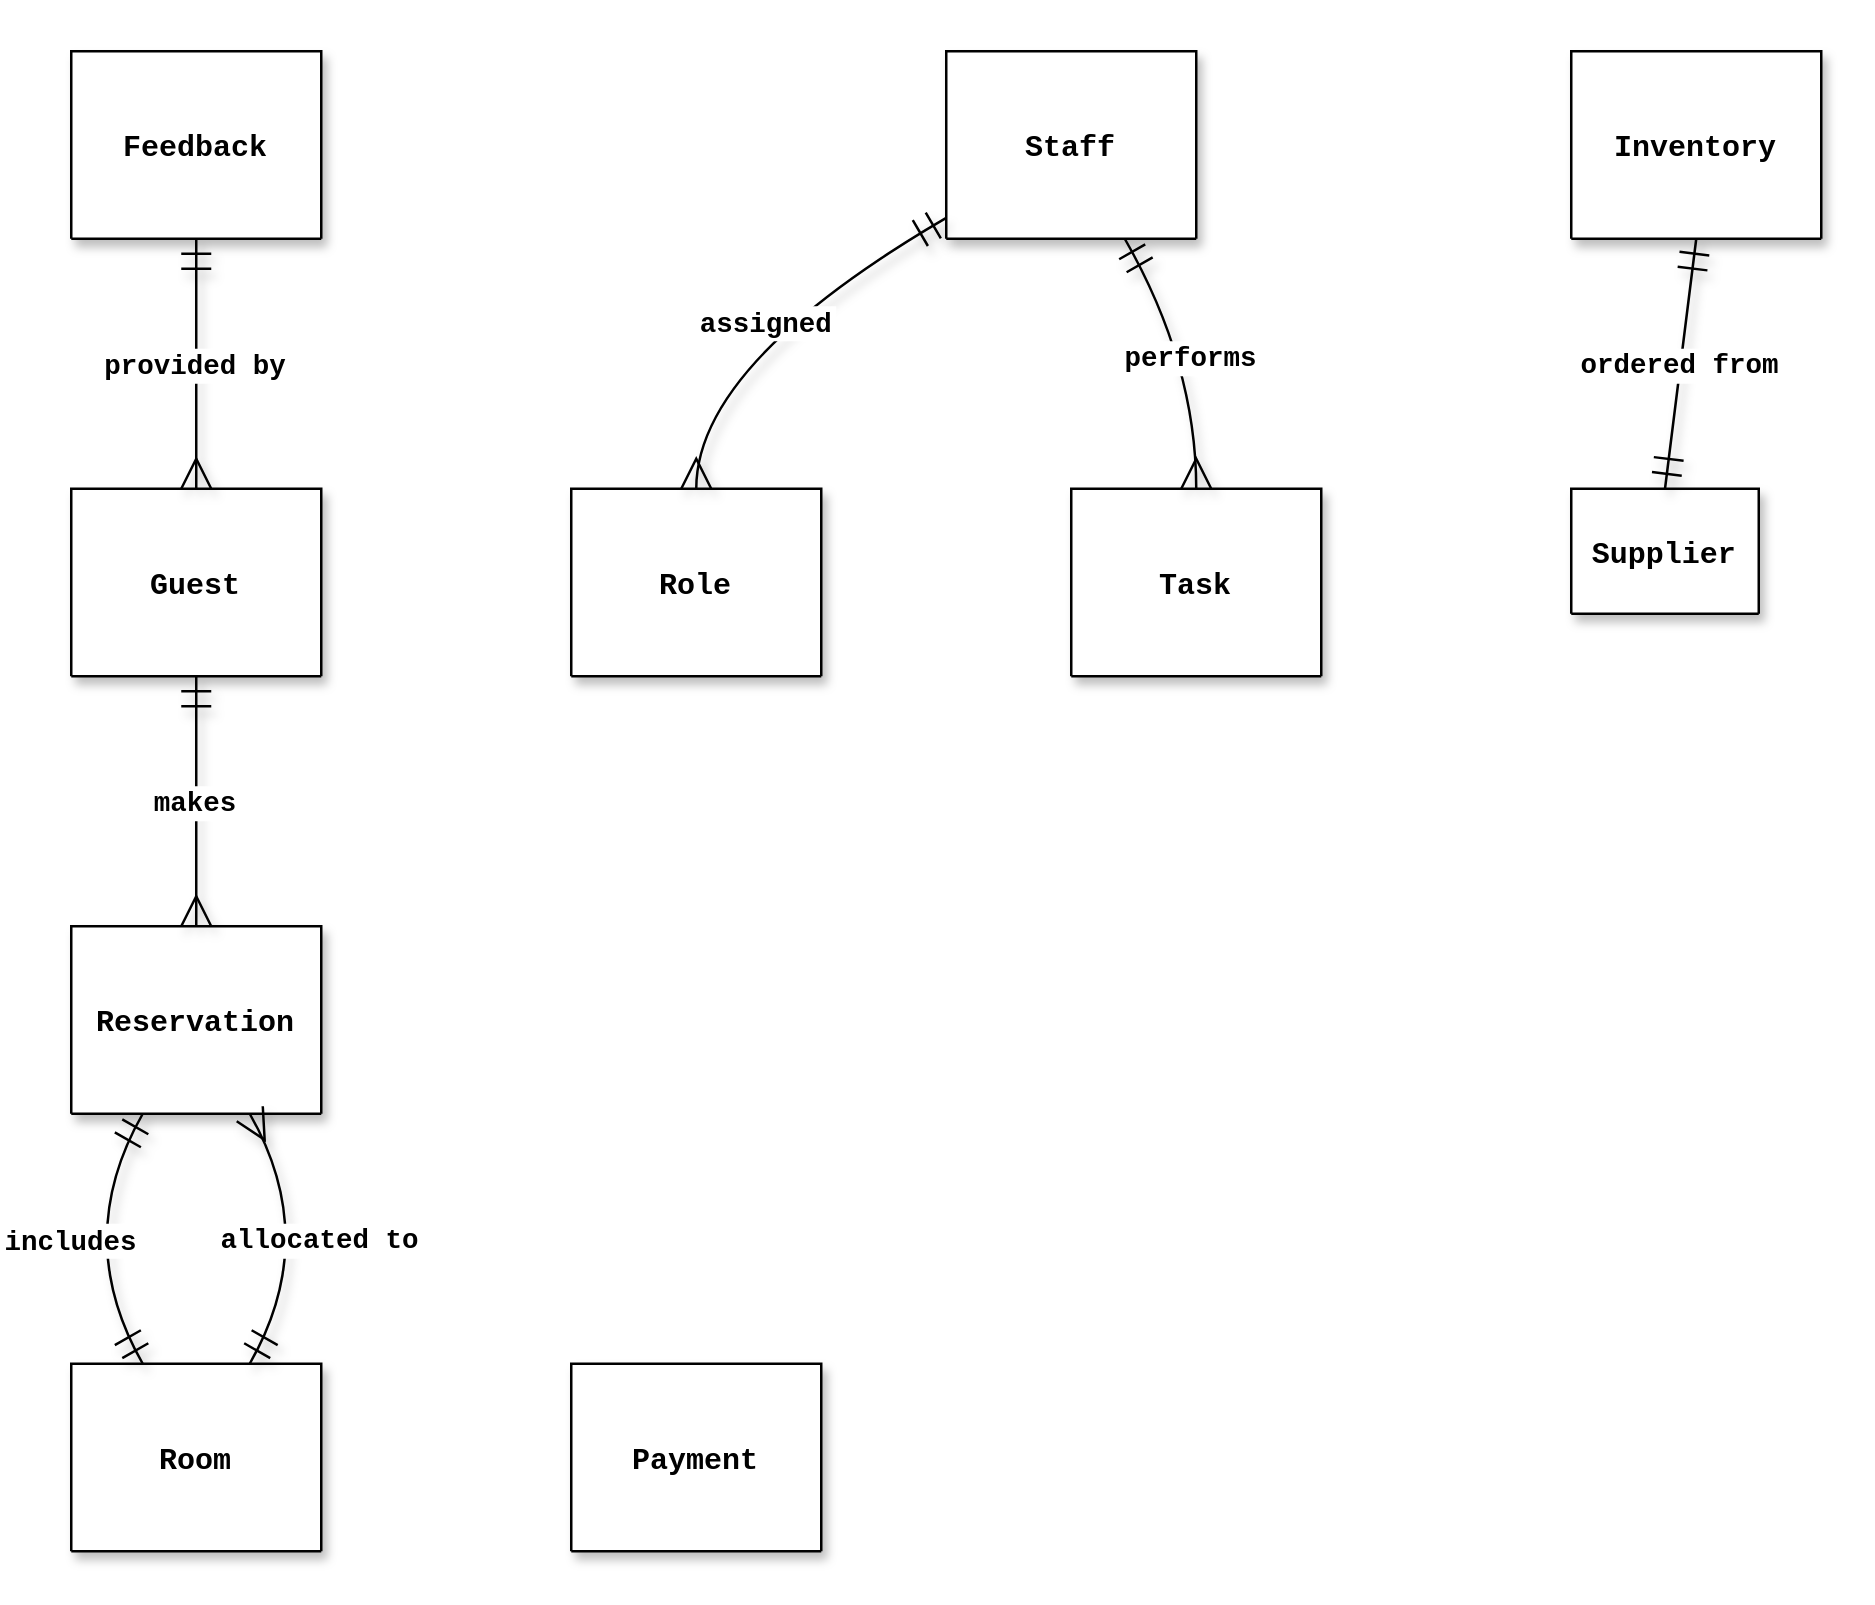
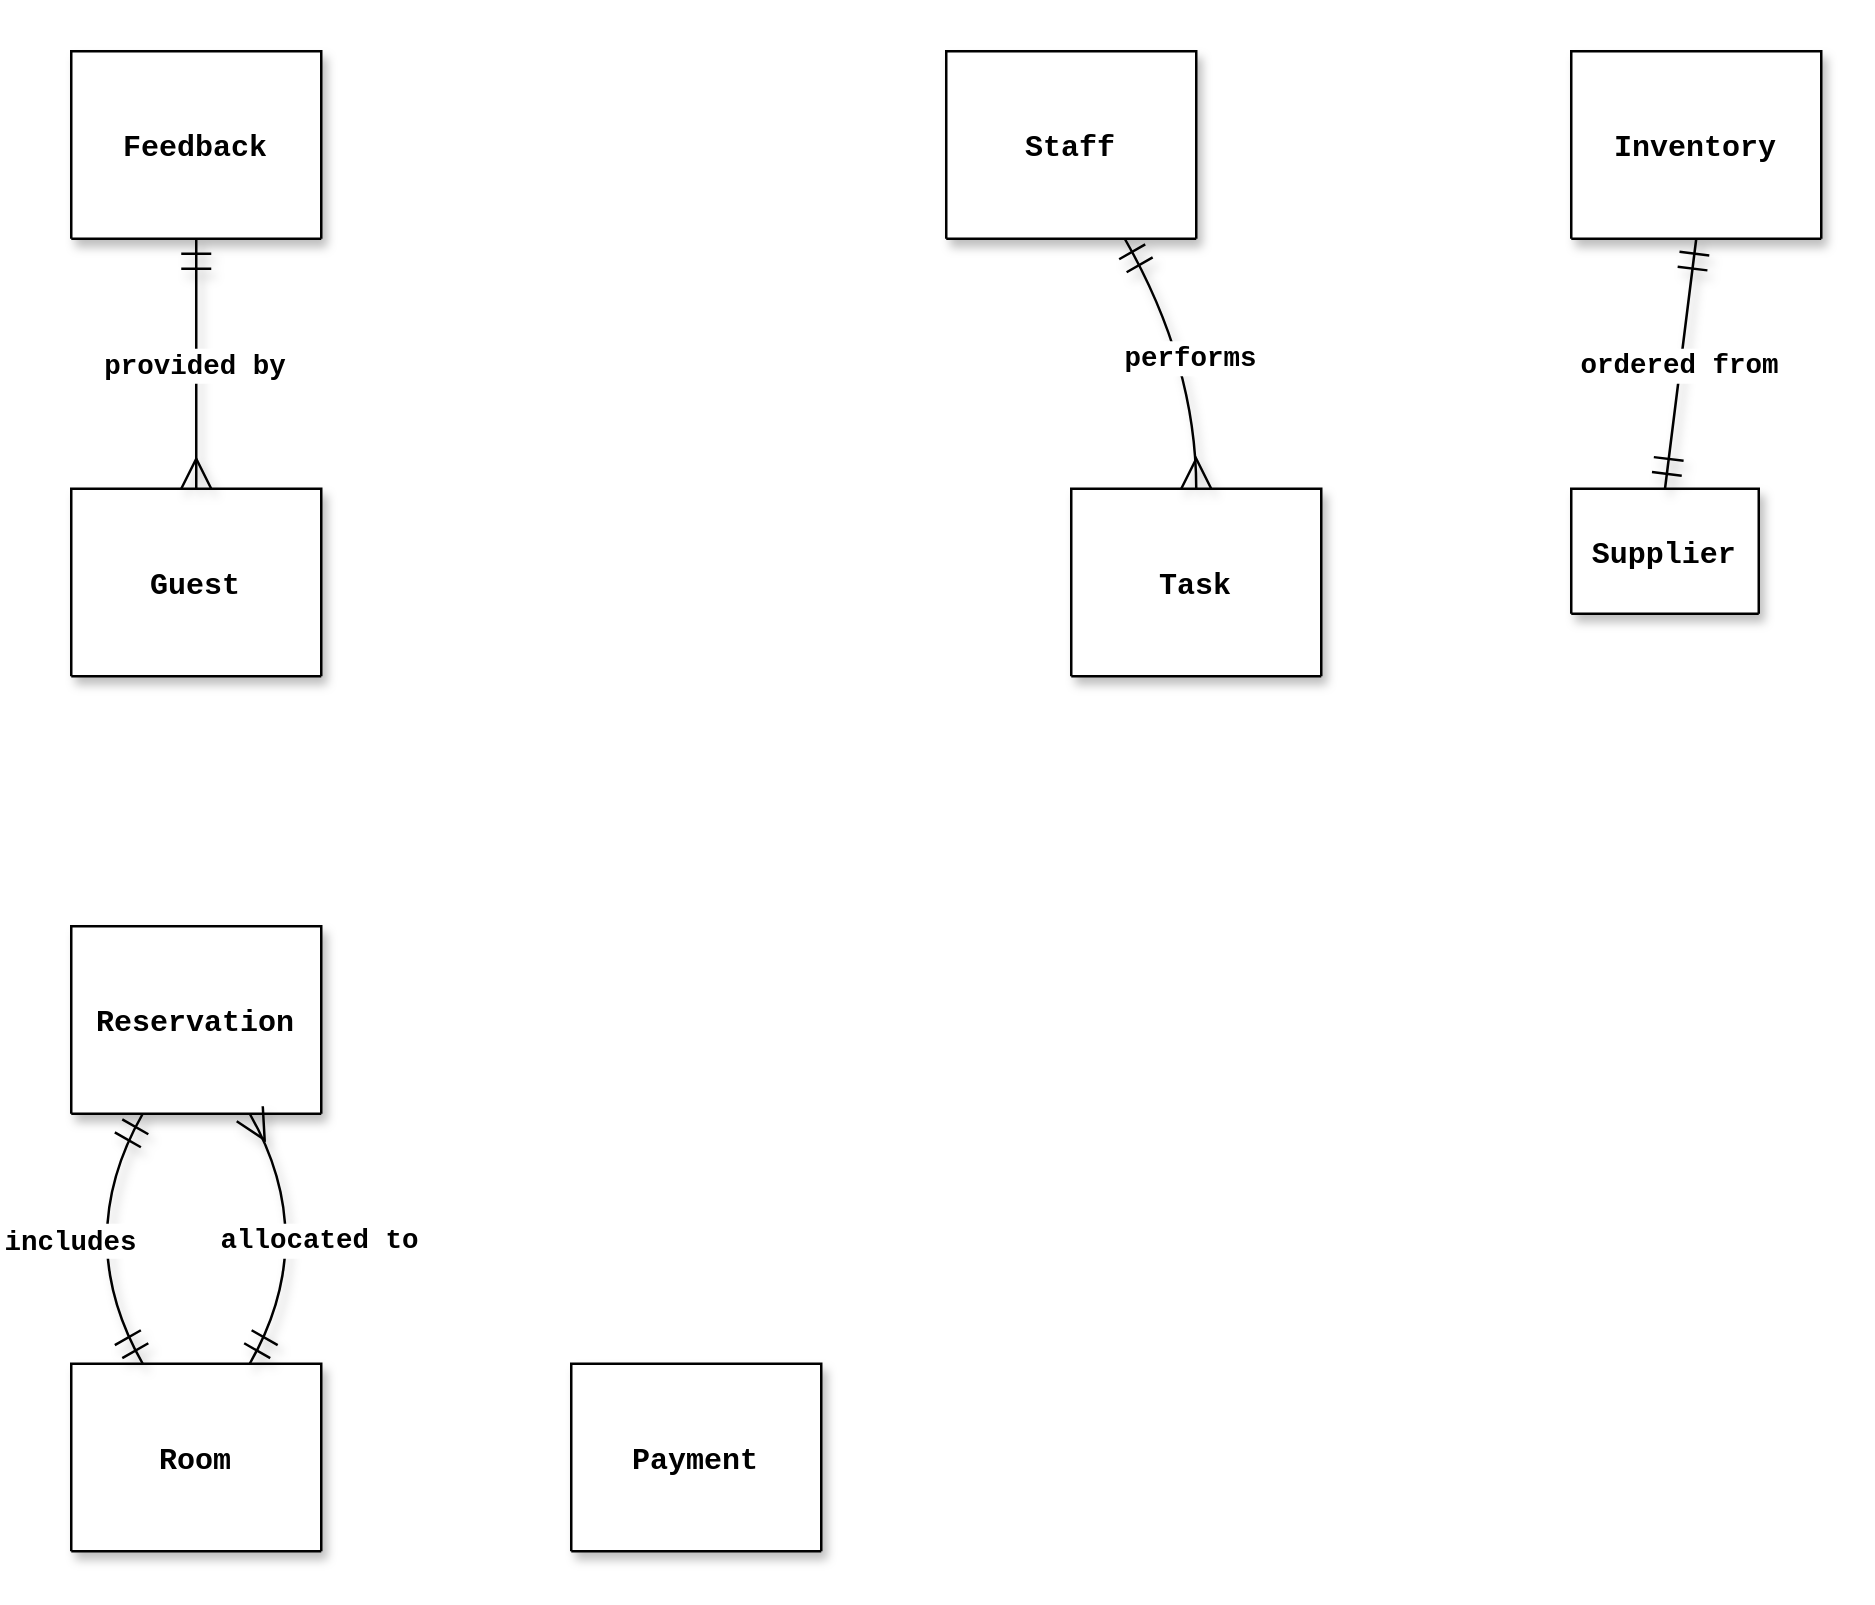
- <mxCell id="14" value="assigned" style="curved=1;startArrow=ERmandOne;startSize=10;;endArrow=ERmany;endSize=10;;exitX=0;exitY=0.889;entryX=0.5;entryY=0;rounded=0;fontFamily=Courier New;fontStyle=1;shadow=1;" edge="1" parent="1" source="5" target="6"><mxGeometry relative="1" as="geometry"><Array as="points"><mxPoint x="270" y="145" /></Array></mxGeometry></mxCell>
- <mxCell id="6" value="Role" style="shape=table;startSize=75;container=1;collapsible=0;childLayout=tableLayout;fixedRows=1;rowLines=1;fontStyle=1;align=center;resizeLast=1;fontFamily=Courier New;shadow=1;" vertex="1" parent="1"><mxGeometry x="220" y="195" width="100" height="75" as="geometry" /></mxCell>
- <mxCell id="12" value="makes" style="curved=1;startArrow=ERmandOne;startSize=10;;endArrow=ERmany;endSize=10;;exitX=0.5;exitY=1;entryX=0.5;entryY=0;rounded=0;fontFamily=Courier New;fontStyle=1;shadow=1;" edge="1" parent="1" source="2" target="3"><mxGeometry relative="1" as="geometry"><Array as="points" /></mxGeometry></mxCell>
